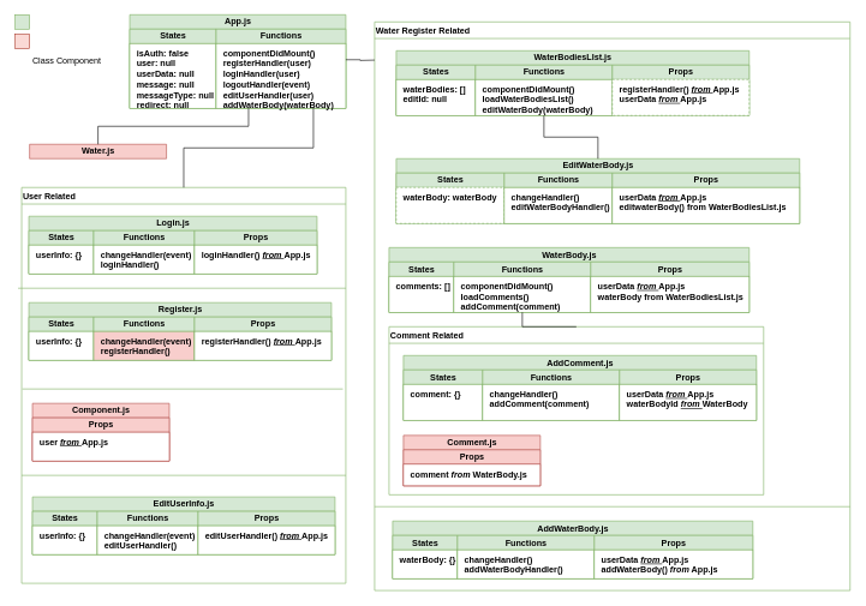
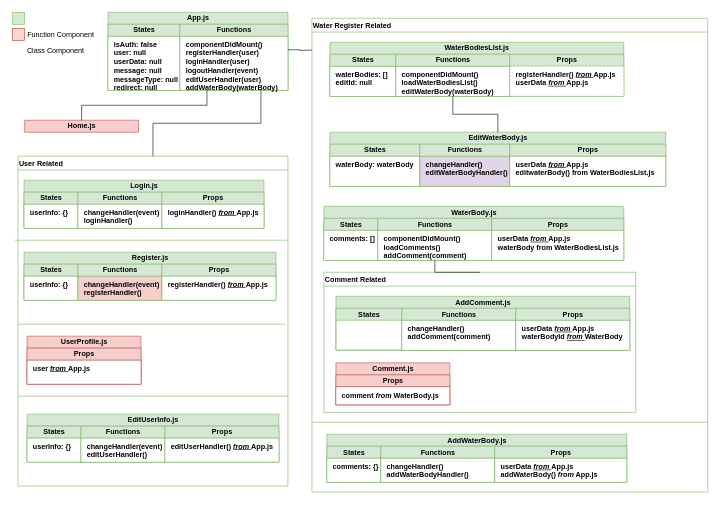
+ <mxCell id="5" value="Function Component" style="text;html=1;strokeColor=none;fillColor=none;align=center;verticalAlign=middle;whiteSpace=wrap;rounded=0;" vertex="1" parent="1"><mxGeometry x="42" y="47" width="117" height="20" as="geometry" /></mxCell>
- <mxCell id="82" value="Water.js" style="swimlane;html=1;childLayout=stackLayout;resizeParent=1;resizeParentMax=0;startSize=20;fillColor=#f8cecc;strokeColor=#b85450;" vertex="1" parent="1"><mxGeometry x="40" y="200" width="190" height="20" as="geometry" /></mxCell>
+ <mxCell id="82" value="Home.js" style="swimlane;html=1;childLayout=stackLayout;resizeParent=1;resizeParentMax=0;startSize=20;fillColor=#f8cecc;strokeColor=#b85450;" vertex="1" parent="1"><mxGeometry x="40" y="200" width="190" height="20" as="geometry" /></mxCell>
- <mxCell id="76" value="&lt;blockquote style=&quot;margin: 0 0 0 40px ; border: none ; padding: 0px&quot;&gt;&lt;/blockquote&gt;&lt;span&gt;&lt;b&gt;&lt;span&gt;waterBody: waterBody&amp;nbsp;&lt;/span&gt;&lt;br&gt;&lt;/b&gt;&lt;/span&gt;&lt;blockquote style=&quot;margin: 0 0 0 40px ; border: none ; padding: 0px&quot;&gt;&lt;/blockquote&gt;&lt;blockquote style=&quot;margin: 0 0 0 40px ; border: none ; padding: 0px&quot;&gt;&lt;/blockquote&gt;&lt;blockquote style=&quot;margin: 0 0 0 40px ; border: none ; padding: 0px&quot;&gt;&lt;/blockquote&gt;" style="whiteSpace=wrap;html=1;strokeColor=#82B366;align=left;spacingLeft=8;verticalAlign=top;horizontal=1;dashed=1;" vertex="1" parent="75"><mxGeometry y="20" width="150" height="50" as="geometry" /></mxCell>
+ <mxCell id="76" value="&lt;blockquote style=&quot;margin: 0 0 0 40px ; border: none ; padding: 0px&quot;&gt;&lt;/blockquote&gt;&lt;span&gt;&lt;b&gt;&lt;span&gt;waterBody: waterBody&amp;nbsp;&lt;/span&gt;&lt;br&gt;&lt;/b&gt;&lt;/span&gt;&lt;blockquote style=&quot;margin: 0 0 0 40px ; border: none ; padding: 0px&quot;&gt;&lt;/blockquote&gt;&lt;blockquote style=&quot;margin: 0 0 0 40px ; border: none ; padding: 0px&quot;&gt;&lt;/blockquote&gt;&lt;blockquote style=&quot;margin: 0 0 0 40px ; border: none ; padding: 0px&quot;&gt;&lt;/blockquote&gt;" style="whiteSpace=wrap;html=1;strokeColor=#82B366;align=left;spacingLeft=8;verticalAlign=top;horizontal=1;" vertex="1" parent="75"><mxGeometry y="20" width="150" height="50" as="geometry" /></mxCell>
- <mxCell id="78" value="changeHandler()&lt;br&gt;editWaterBodyHandler()" style="whiteSpace=wrap;html=1;strokeColor=#82B366;align=left;verticalAlign=top;spacingLeft=8;fontStyle=1" vertex="1" parent="77"><mxGeometry y="20" width="150" height="50" as="geometry" /></mxCell>
+ <mxCell id="78" value="changeHandler()&lt;br&gt;editWaterBodyHandler()" style="whiteSpace=wrap;html=1;strokeColor=#82B366;align=left;verticalAlign=top;spacingLeft=8;fontStyle=1;fillColor=#e1d5e7;" vertex="1" parent="77"><mxGeometry y="20" width="150" height="50" as="geometry" /></mxCell>
- <mxCell id="57" value="&lt;blockquote style=&quot;margin: 0 0 0 40px ; border: none ; padding: 0px&quot;&gt;&lt;/blockquote&gt;&lt;span&gt;&lt;b&gt;&lt;span&gt;comment: {}&lt;/span&gt;&lt;br&gt;&lt;/b&gt;&lt;/span&gt;&lt;blockquote style=&quot;margin: 0 0 0 40px ; border: none ; padding: 0px&quot;&gt;&lt;/blockquote&gt;&lt;blockquote style=&quot;margin: 0 0 0 40px ; border: none ; padding: 0px&quot;&gt;&lt;/blockquote&gt;&lt;blockquote style=&quot;margin: 0 0 0 40px ; border: none ; padding: 0px&quot;&gt;&lt;/blockquote&gt;" style="whiteSpace=wrap;html=1;strokeColor=#82B366;align=left;spacingLeft=8;verticalAlign=top;horizontal=1;" vertex="1" parent="56"><mxGeometry y="20" width="110" height="50" as="geometry" /></mxCell>
- <mxCell id="27" value="Component.js" style="swimlane;html=1;childLayout=stackLayout;resizeParent=1;resizeParentMax=0;startSize=20;fillColor=#f8cecc;strokeColor=#b85450;" vertex="1" parent="11"><mxGeometry x="15" y="300" width="190" height="80" as="geometry" /></mxCell>
+ <mxCell id="27" value="UserProfile.js" style="swimlane;html=1;childLayout=stackLayout;resizeParent=1;resizeParentMax=0;startSize=20;fillColor=#f8cecc;strokeColor=#b85450;" vertex="1" parent="11"><mxGeometry x="15" y="300" width="190" height="80" as="geometry" /></mxCell>
- <mxCell id="68" value="&lt;blockquote style=&quot;margin: 0 0 0 40px ; border: none ; padding: 0px&quot;&gt;&lt;/blockquote&gt;&lt;span&gt;&lt;b&gt;&lt;span&gt;waterBody: {}&lt;/span&gt;&lt;br&gt;&lt;/b&gt;&lt;/span&gt;&lt;blockquote style=&quot;margin: 0 0 0 40px ; border: none ; padding: 0px&quot;&gt;&lt;/blockquote&gt;&lt;blockquote style=&quot;margin: 0 0 0 40px ; border: none ; padding: 0px&quot;&gt;&lt;/blockquote&gt;&lt;blockquote style=&quot;margin: 0 0 0 40px ; border: none ; padding: 0px&quot;&gt;&lt;/blockquote&gt;" style="whiteSpace=wrap;html=1;strokeColor=#82B366;align=left;spacingLeft=8;verticalAlign=top;horizontal=1;" vertex="1" parent="67"><mxGeometry y="20" width="90" height="40" as="geometry" /></mxCell>
+ <mxCell id="68" value="&lt;blockquote style=&quot;margin: 0 0 0 40px ; border: none ; padding: 0px&quot;&gt;&lt;/blockquote&gt;&lt;span&gt;&lt;b&gt;&lt;span&gt;comments: {}&lt;/span&gt;&lt;br&gt;&lt;/b&gt;&lt;/span&gt;&lt;blockquote style=&quot;margin: 0 0 0 40px ; border: none ; padding: 0px&quot;&gt;&lt;/blockquote&gt;&lt;blockquote style=&quot;margin: 0 0 0 40px ; border: none ; padding: 0px&quot;&gt;&lt;/blockquote&gt;&lt;blockquote style=&quot;margin: 0 0 0 40px ; border: none ; padding: 0px&quot;&gt;&lt;/blockquote&gt;" style="whiteSpace=wrap;html=1;strokeColor=#82B366;align=left;spacingLeft=8;verticalAlign=top;horizontal=1;" vertex="1" parent="67"><mxGeometry y="20" width="90" height="40" as="geometry" /></mxCell>
